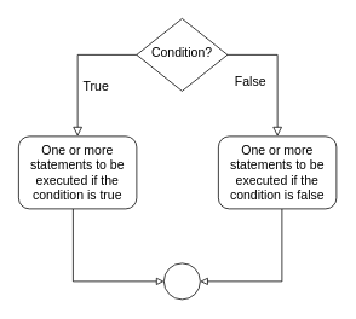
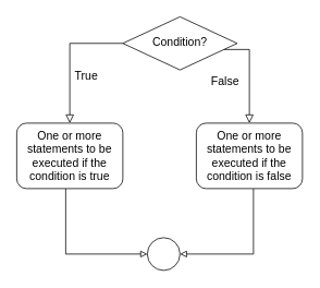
- <mxCell id="3" value="Condition?" style="rhombus;whiteSpace=wrap;html=1;shadow=0;fontFamily=Helvetica;fontSize=14;align=center;strokeWidth=1;spacing=6;spacingTop=-4;fontStyle=0" parent="1" vertex="1"><mxGeometry x="150" y="20" width="100" height="80" as="geometry" /></mxCell>
+ <mxCell id="3" value="Condition?" style="rhombus;whiteSpace=wrap;html=1;shadow=0;fontFamily=Helvetica;fontSize=14;align=center;strokeWidth=1;spacing=6;spacingTop=-4;fontStyle=0" parent="1" vertex="1"><mxGeometry x="150" y="20" width="140" height="65" as="geometry" /></mxCell>
